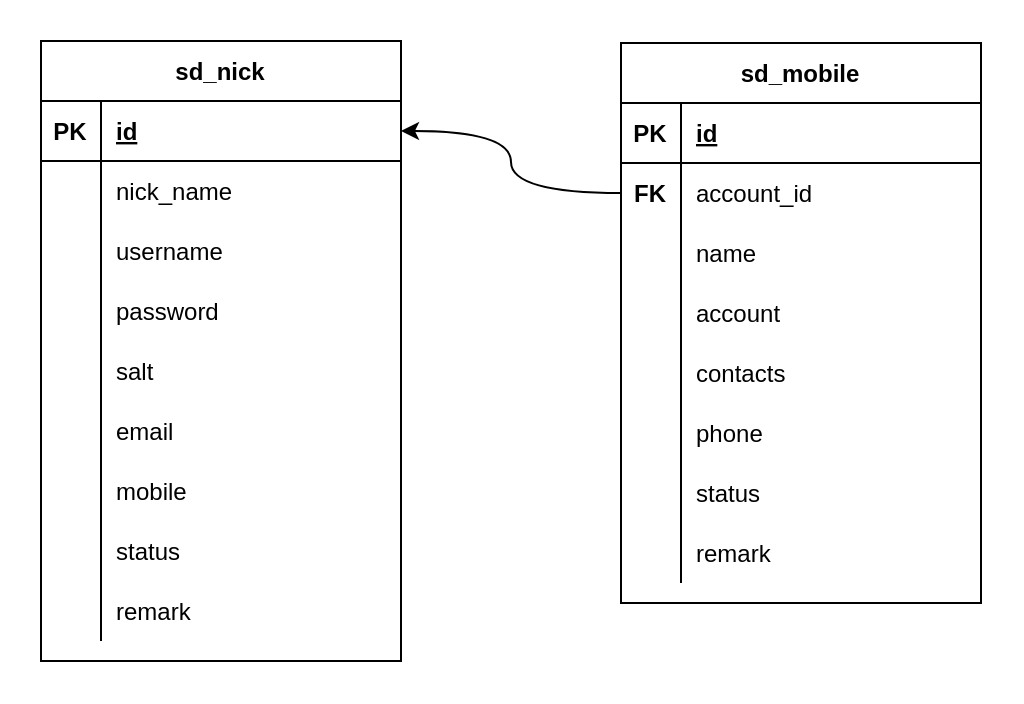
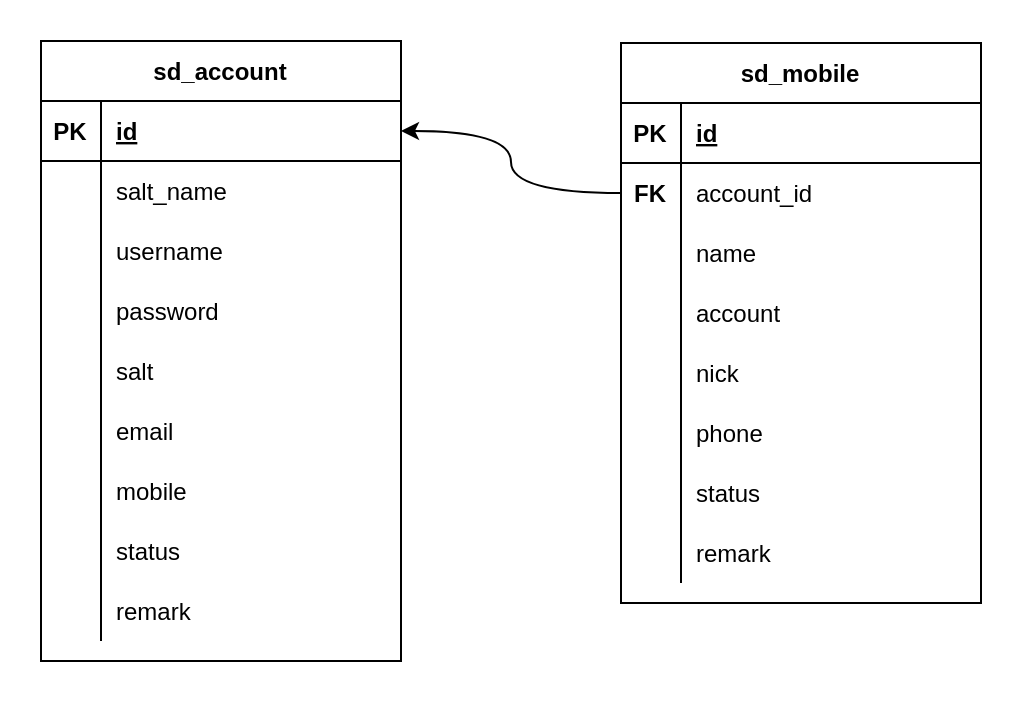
- <mxCell id="2" value="sd_nick" style="shape=table;startSize=30;container=1;collapsible=1;childLayout=tableLayout;fixedRows=1;rowLines=0;fontStyle=1;align=center;resizeLast=1;sketch=0;" parent="1" vertex="1"><mxGeometry x="20" y="20" width="180" height="310" as="geometry" /></mxCell>
+ <mxCell id="2" value="sd_account" style="shape=table;startSize=30;container=1;collapsible=1;childLayout=tableLayout;fixedRows=1;rowLines=0;fontStyle=1;align=center;resizeLast=1;sketch=0;" parent="1" vertex="1"><mxGeometry x="20" y="20" width="180" height="310" as="geometry" /></mxCell>
- <mxCell id="8" value="nick_name" style="shape=partialRectangle;connectable=0;fillColor=none;top=0;left=0;bottom=0;right=0;align=left;spacingLeft=6;overflow=hidden;sketch=0;" parent="6" vertex="1"><mxGeometry x="30" width="150" height="30" as="geometry"><mxRectangle width="150" height="30" as="alternateBounds" /></mxGeometry></mxCell>
+ <mxCell id="8" value="salt_name" style="shape=partialRectangle;connectable=0;fillColor=none;top=0;left=0;bottom=0;right=0;align=left;spacingLeft=6;overflow=hidden;sketch=0;" parent="6" vertex="1"><mxGeometry x="30" width="150" height="30" as="geometry"><mxRectangle width="150" height="30" as="alternateBounds" /></mxGeometry></mxCell>
- <mxCell id="46" value="contacts" style="shape=partialRectangle;connectable=0;fillColor=none;top=0;left=0;bottom=0;right=0;align=left;spacingLeft=6;overflow=hidden;sketch=0;" parent="44" vertex="1"><mxGeometry x="30" width="150" height="30" as="geometry"><mxRectangle width="150" height="30" as="alternateBounds" /></mxGeometry></mxCell>
+ <mxCell id="46" value="nick" style="shape=partialRectangle;connectable=0;fillColor=none;top=0;left=0;bottom=0;right=0;align=left;spacingLeft=6;overflow=hidden;sketch=0;" parent="44" vertex="1"><mxGeometry x="30" width="150" height="30" as="geometry"><mxRectangle width="150" height="30" as="alternateBounds" /></mxGeometry></mxCell>
